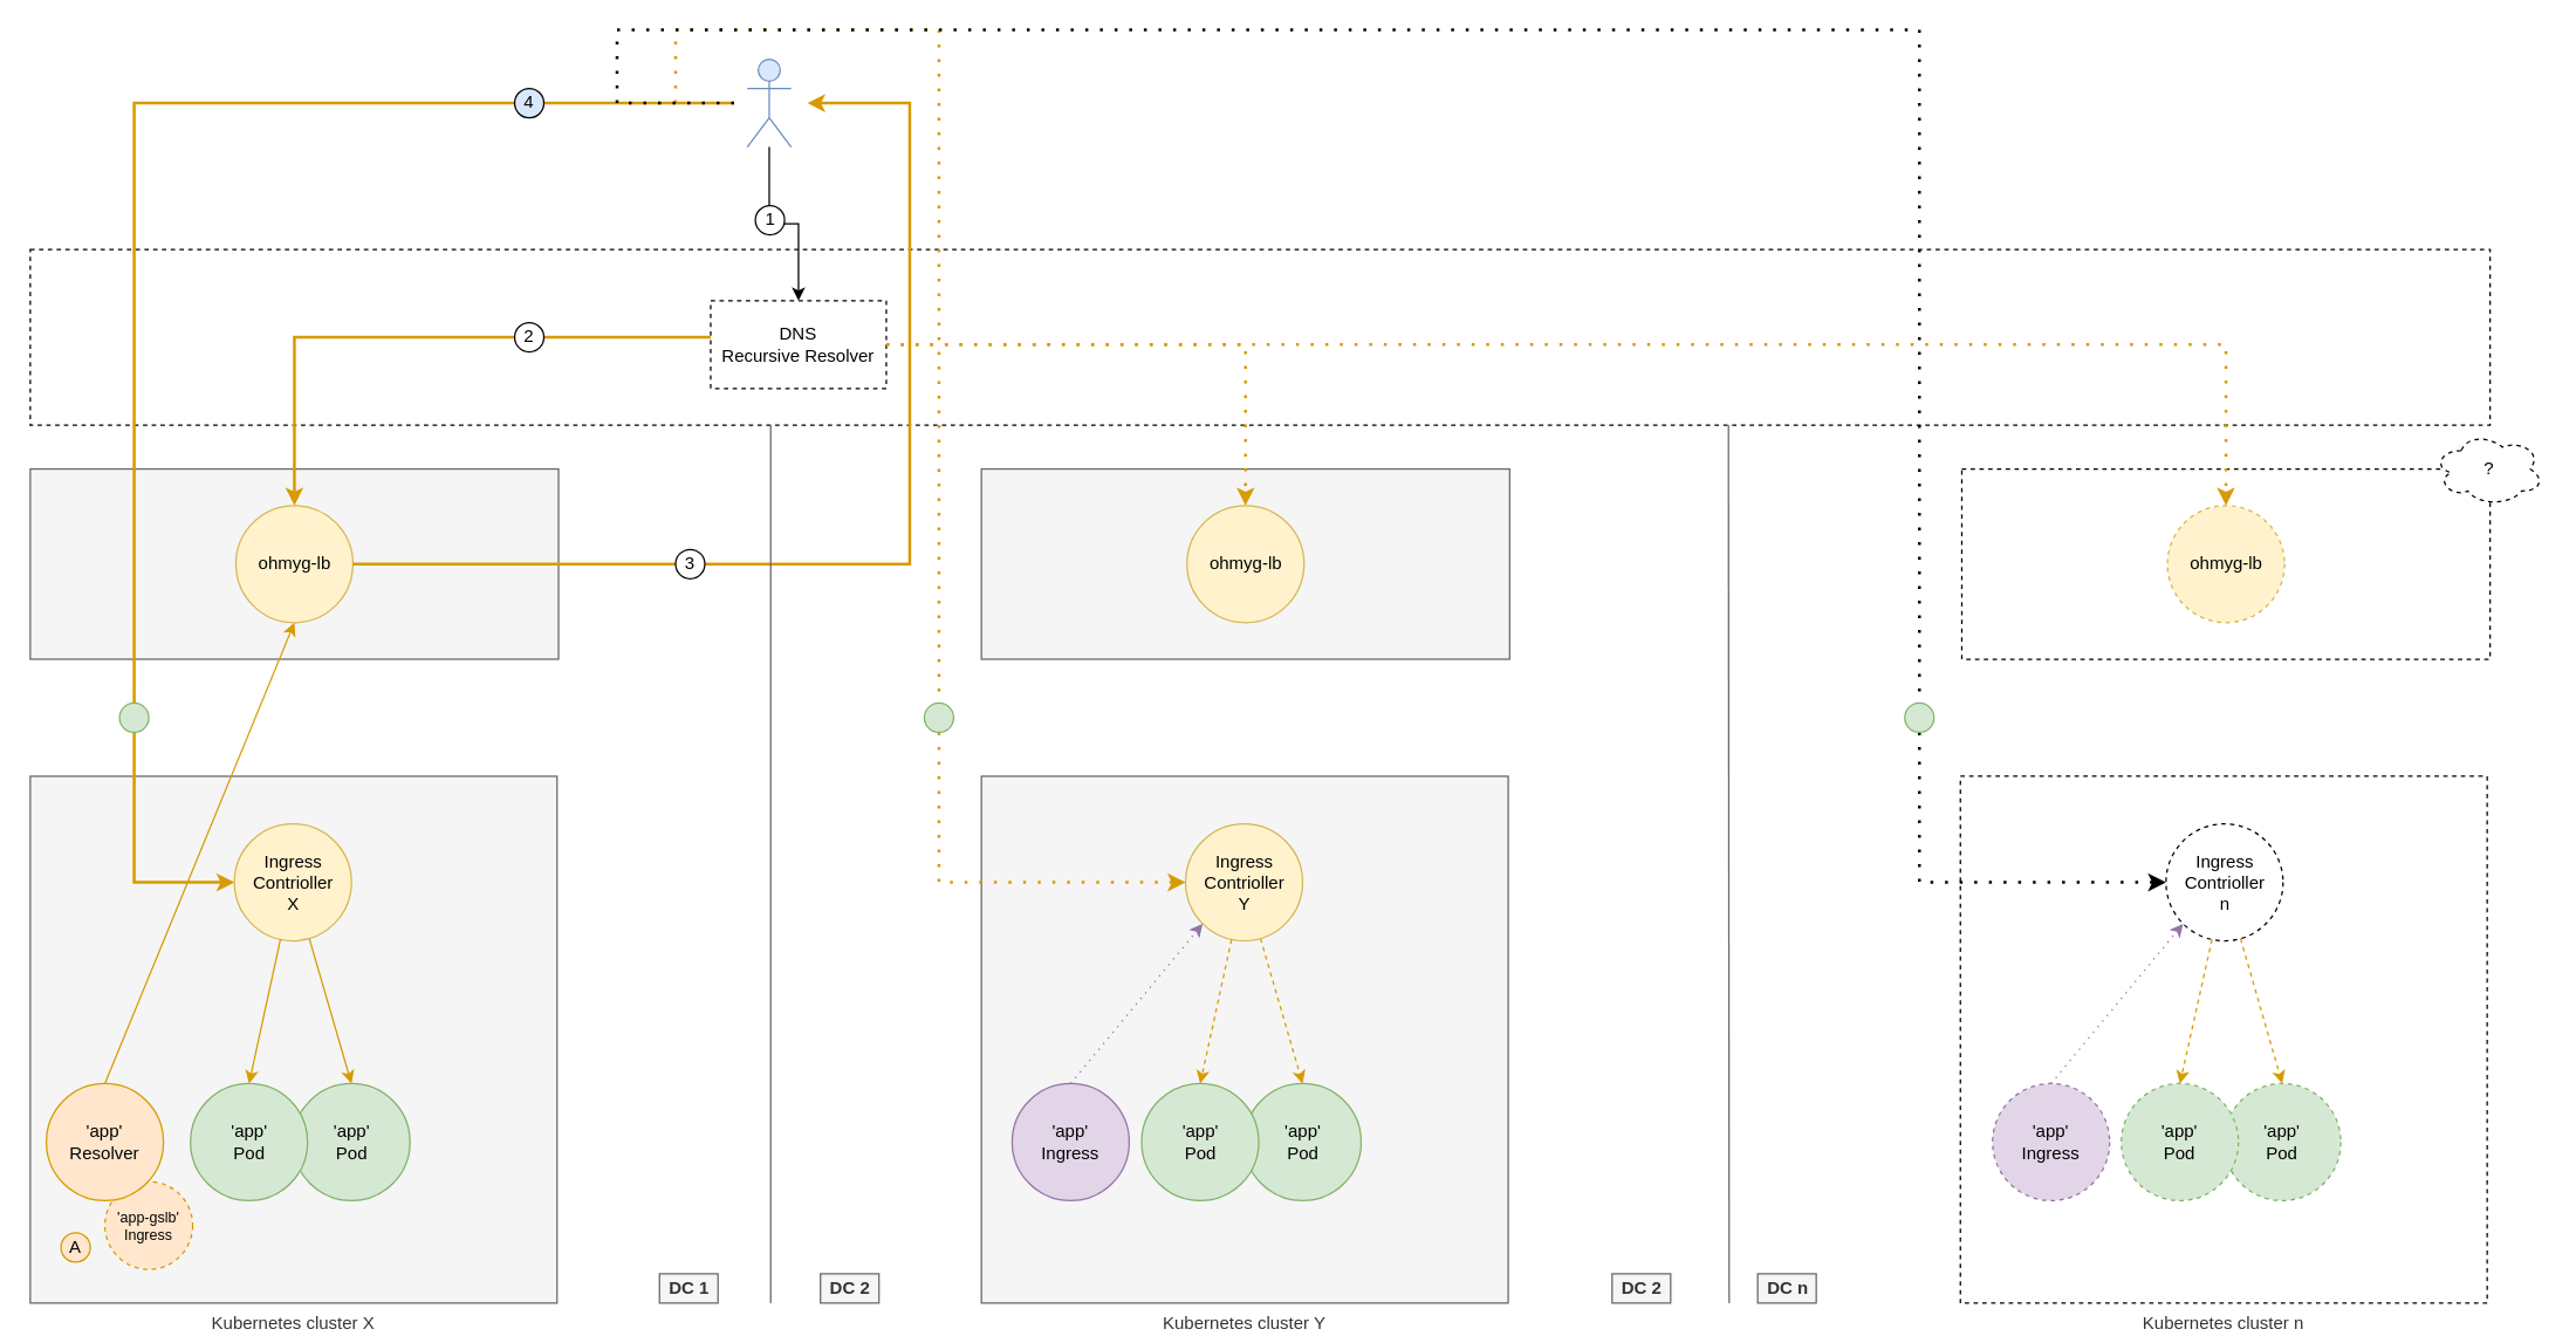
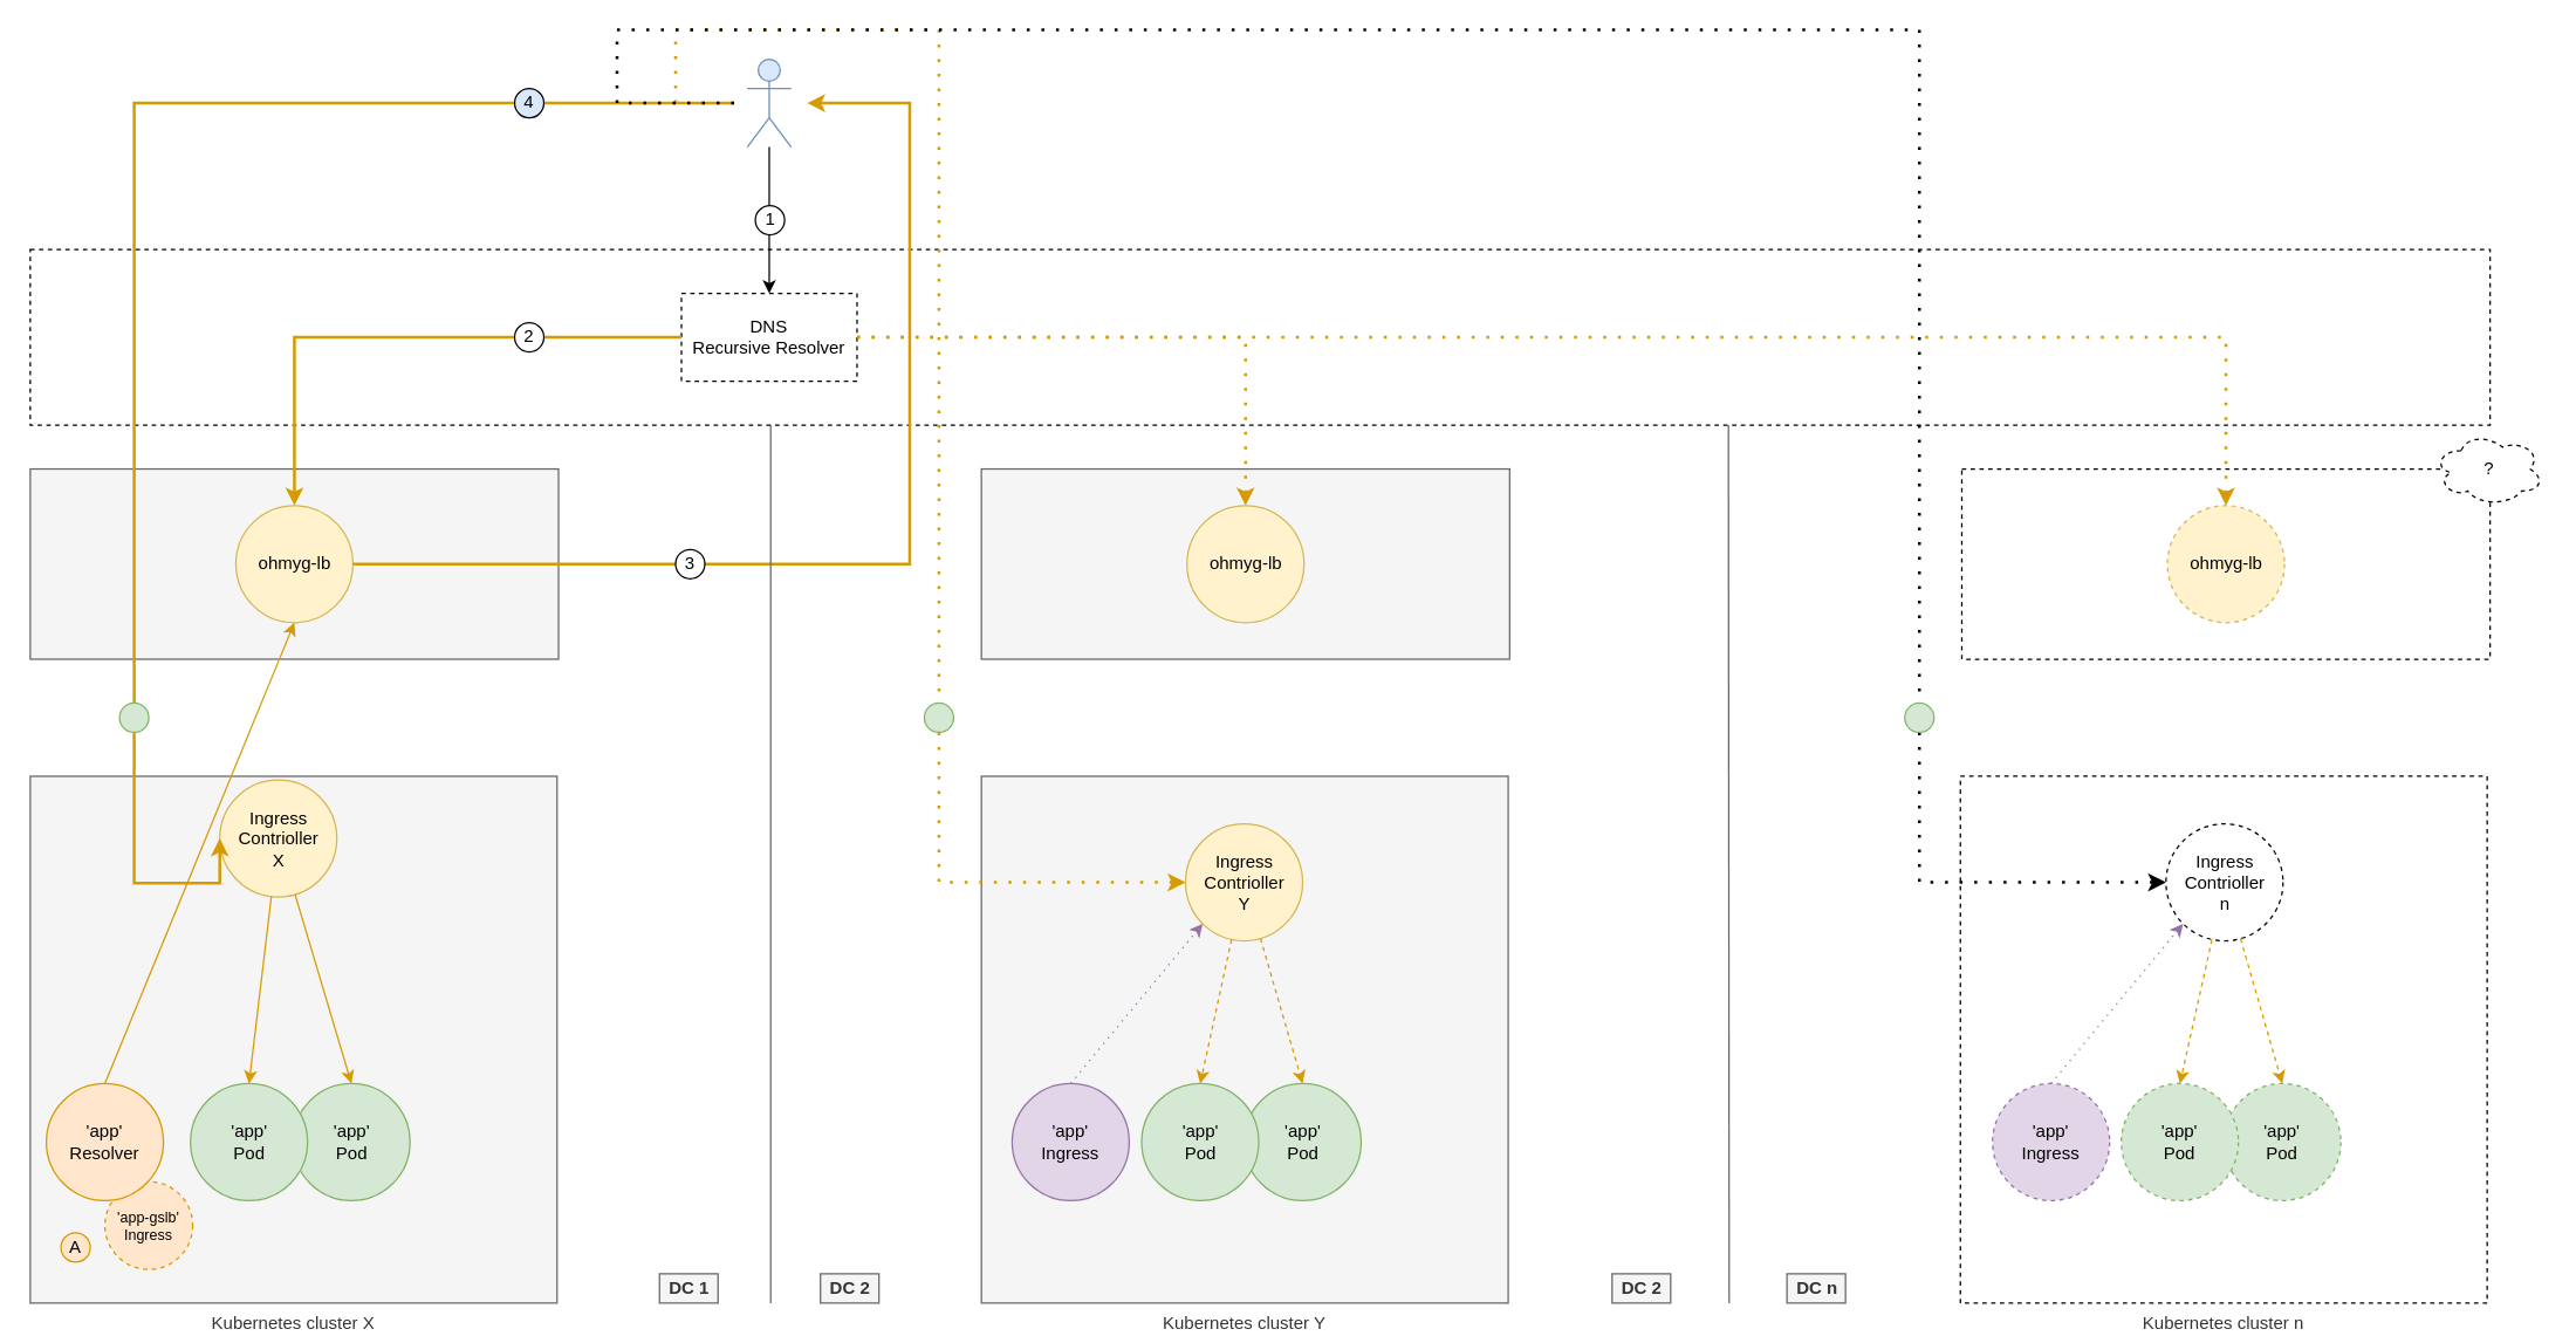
- <mxCell id="5" value="DNS&lt;br&gt;Recursive Resolver" style="rounded=0;whiteSpace=wrap;html=1;dashed=1;" parent="1" vertex="1"><mxGeometry x="485" y="205" width="120" height="60" as="geometry" /></mxCell>
+ <mxCell id="5" value="DNS&lt;br&gt;Recursive Resolver" style="rounded=0;whiteSpace=wrap;html=1;dashed=1;" parent="1" vertex="1"><mxGeometry x="465" y="200" width="120" height="60" as="geometry" /></mxCell>
- <mxCell id="8" value="Ingress Contrioller&lt;br&gt;X" style="ellipse;whiteSpace=wrap;html=1;aspect=fixed;fillColor=#fff2cc;strokeColor=#d6b656;" parent="1" vertex="1"><mxGeometry x="159.5" y="562.5" width="80" height="80" as="geometry" /></mxCell>
+ <mxCell id="8" value="Ingress Contrioller&lt;br&gt;X" style="ellipse;whiteSpace=wrap;html=1;aspect=fixed;fillColor=#fff2cc;strokeColor=#d6b656;" parent="1" vertex="1"><mxGeometry x="149.5" y="532.5" width="80" height="80" as="geometry" /></mxCell>
- <mxCell id="43" value="DC n" style="text;html=1;resizable=0;points=[];autosize=1;align=center;verticalAlign=top;spacingTop=-4;fontStyle=1;fillColor=#f5f5f5;strokeColor=#666666;fontColor=#333333;" vertex="1" parent="1"><mxGeometry x="1200.5" y="870" width="40" height="20" as="geometry" /></mxCell>
+ <mxCell id="43" value="DC n" style="text;html=1;resizable=0;points=[];autosize=1;align=center;verticalAlign=top;spacingTop=-4;fontStyle=1;fillColor=#f5f5f5;strokeColor=#666666;fontColor=#333333;" vertex="1" parent="1"><mxGeometry x="1220.5" y="870" width="40" height="20" as="geometry" /></mxCell>
